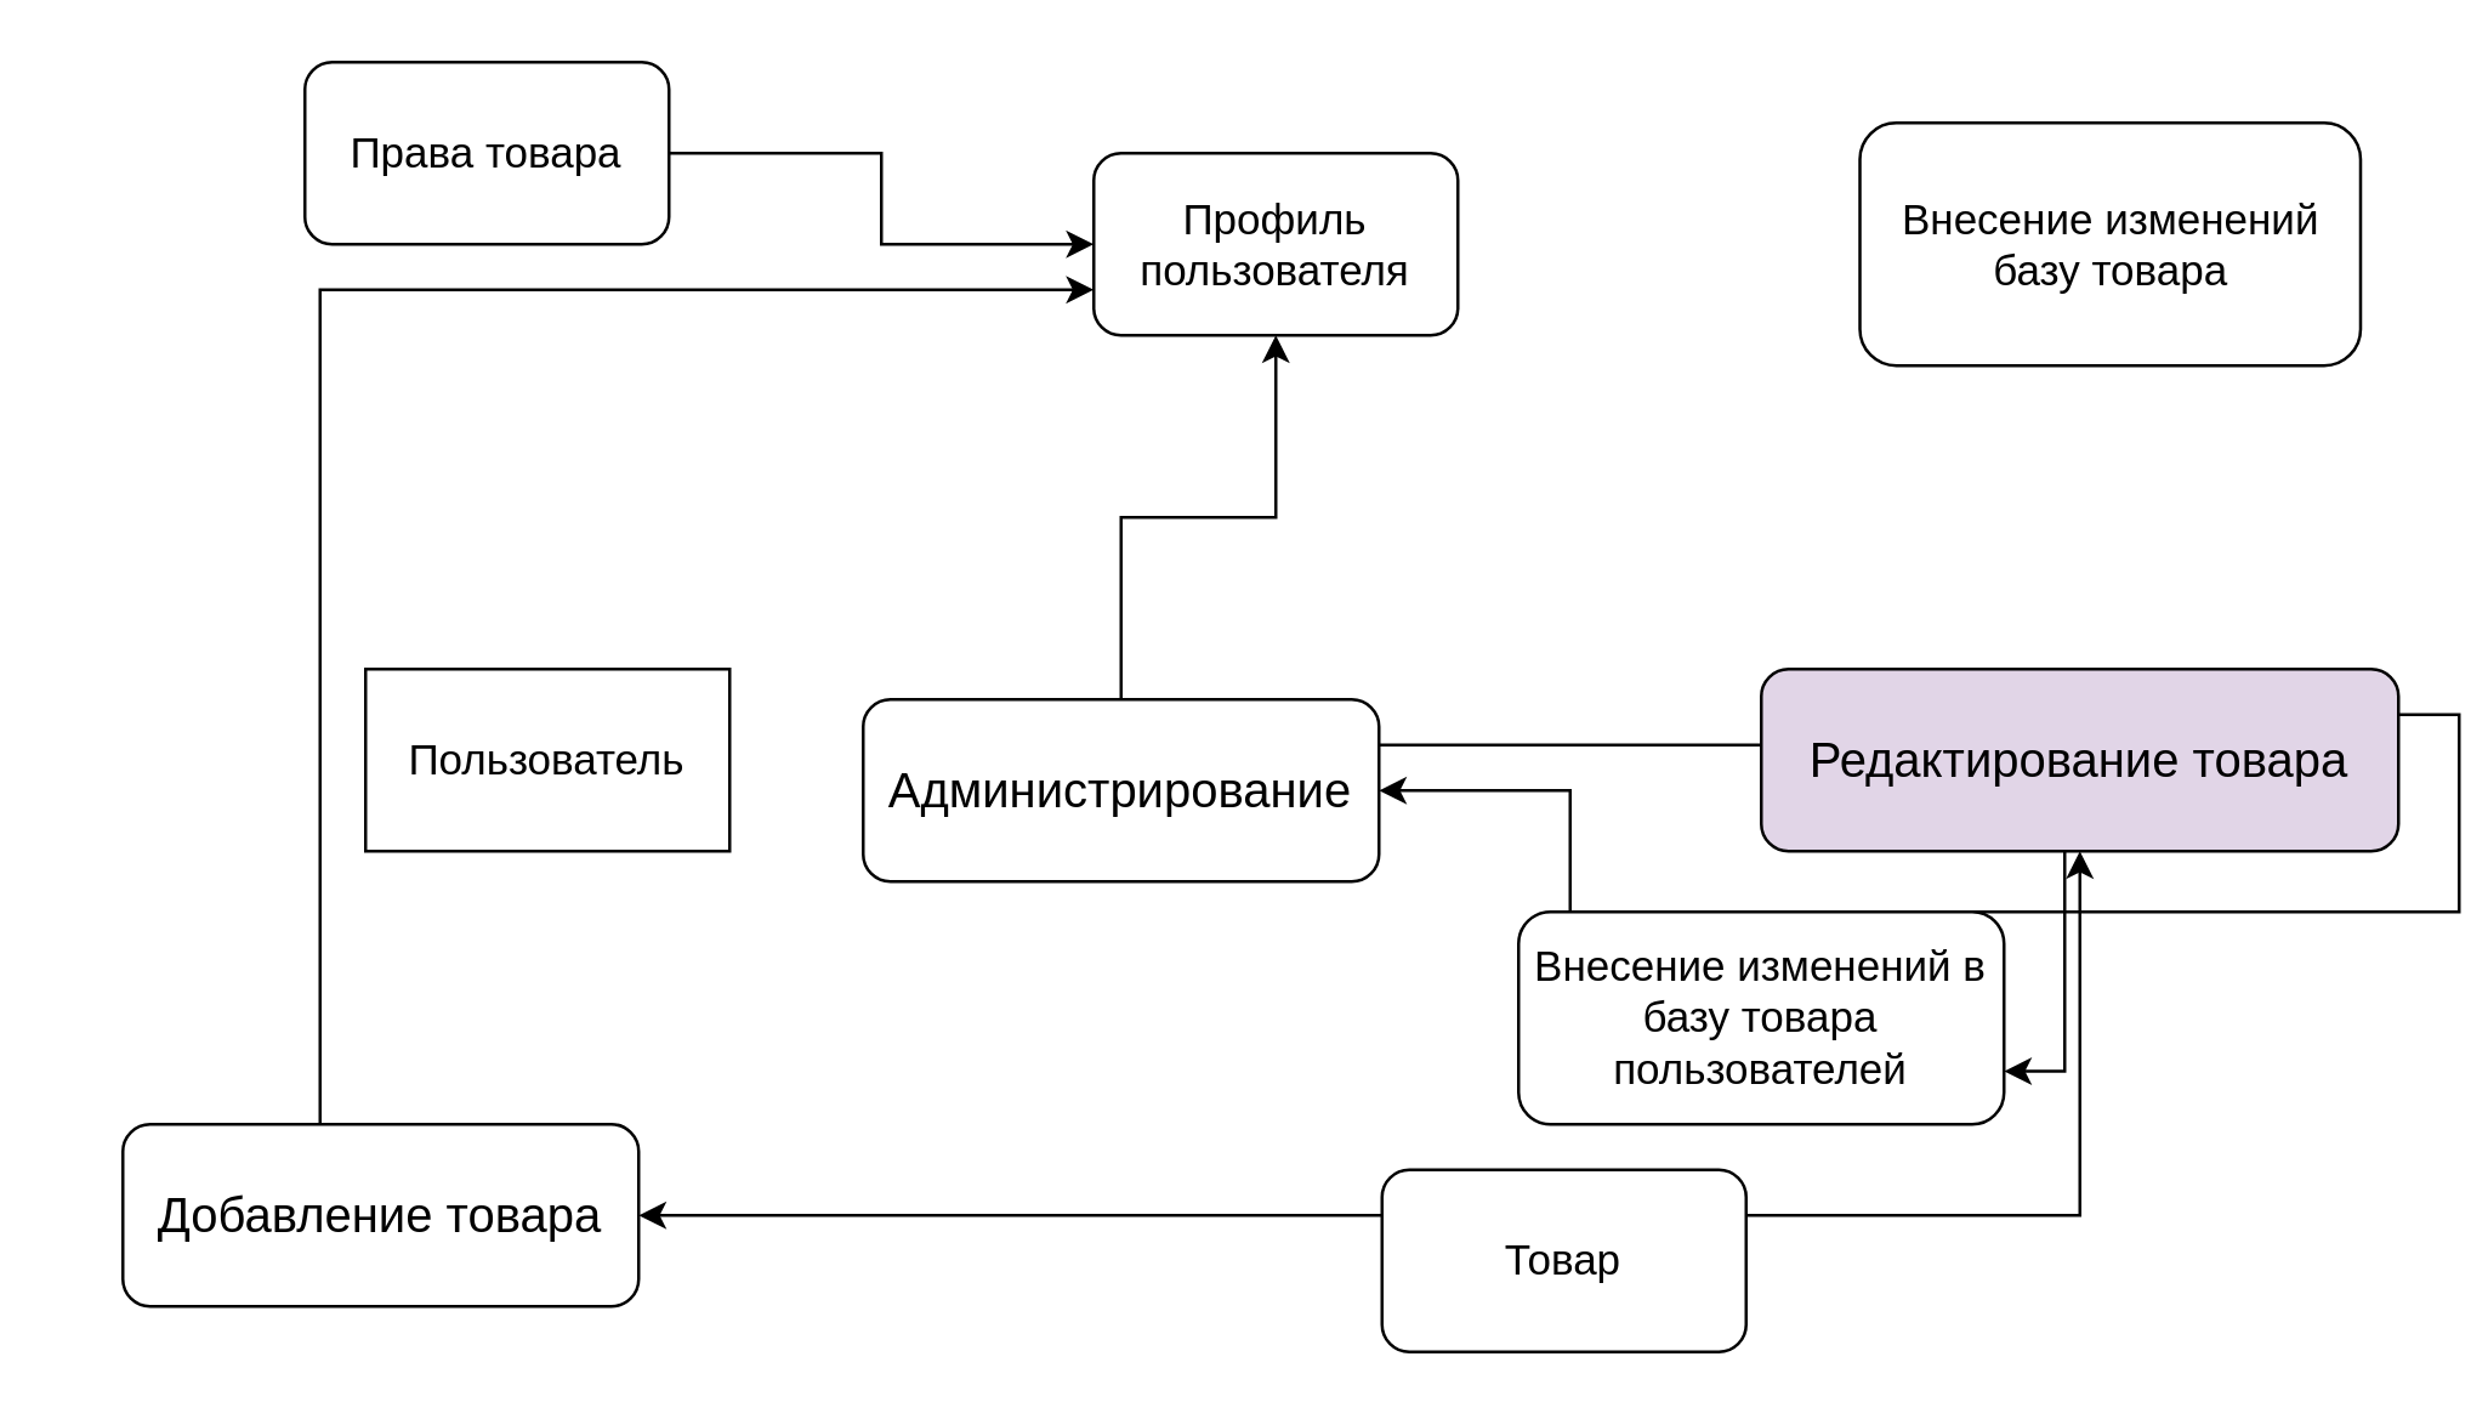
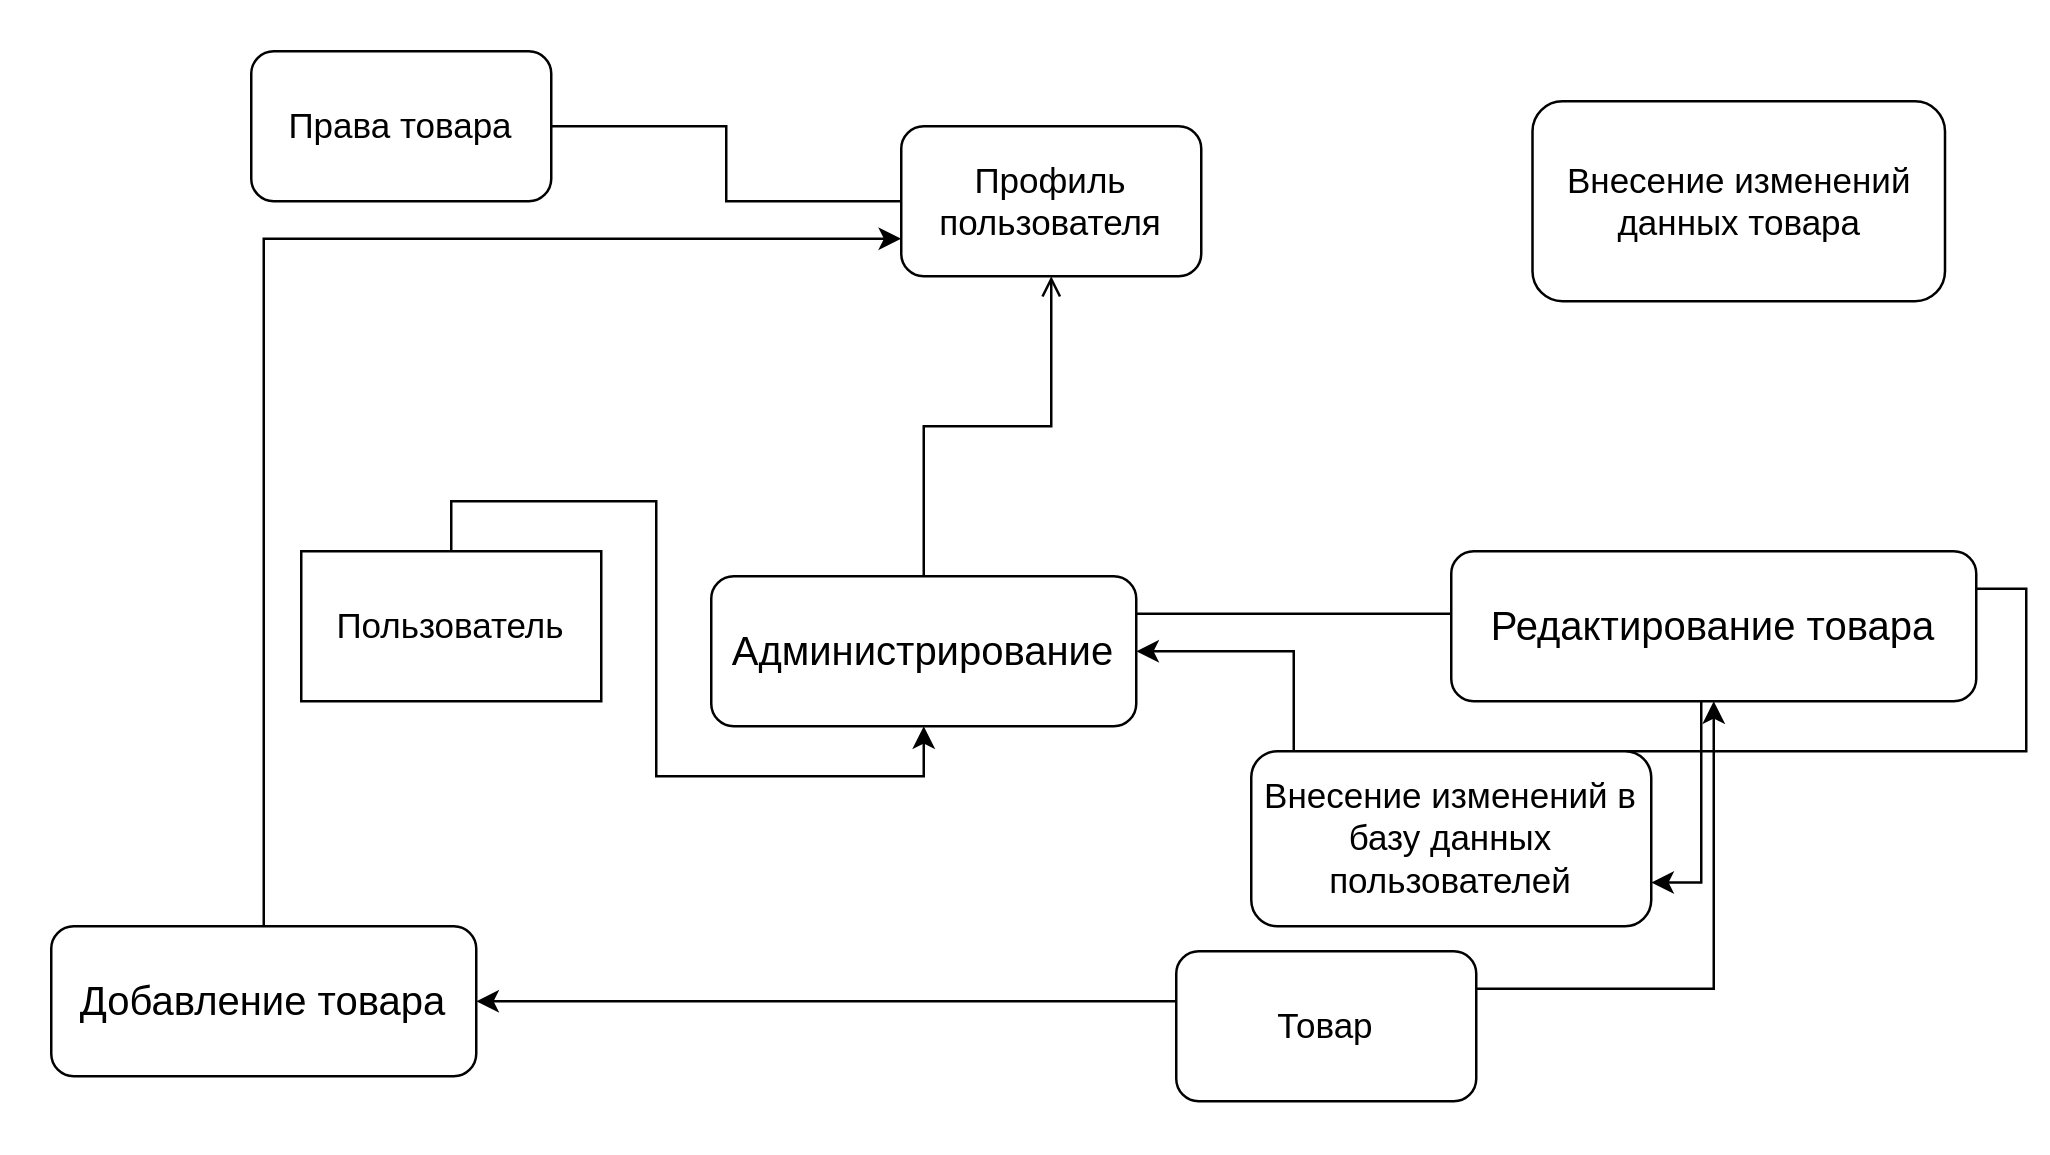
- <mxCell id="2" style="edgeStyle=orthogonalEdgeStyle;rounded=0;orthogonalLoop=1;jettySize=auto;html=1;exitX=1;exitY=0.5;exitDx=0;exitDy=0;entryX=0;entryY=0.5;entryDx=0;entryDy=0;" parent="1" source="3" target="4" edge="1"><mxGeometry relative="1" as="geometry" /></mxCell>
+ <mxCell id="2" style="edgeStyle=orthogonalEdgeStyle;rounded=0;orthogonalLoop=1;jettySize=auto;html=1;exitX=1;exitY=0.5;exitDx=0;exitDy=0;entryX=0;entryY=0.5;entryDx=0;entryDy=0;endArrow=none;" parent="1" source="3" target="4" edge="1"><mxGeometry relative="1" as="geometry" /></mxCell>
- <mxCell id="12" value="&lt;font style=&quot;font-size: 14px;&quot;&gt;Внесение изменений базу товара&lt;/font&gt;" style="rounded=1;whiteSpace=wrap;html=1;" parent="1" vertex="1"><mxGeometry x="612.5" y="40" width="165" height="80" as="geometry" /></mxCell>
+ <mxCell id="12" value="&lt;font style=&quot;font-size: 14px;&quot;&gt;Внесение изменений данных товара&lt;/font&gt;" style="rounded=1;whiteSpace=wrap;html=1;" parent="1" vertex="1"><mxGeometry x="612.5" y="40" width="165" height="80" as="geometry" /></mxCell>
- <mxCell id="8" style="edgeStyle=orthogonalEdgeStyle;rounded=0;orthogonalLoop=1;jettySize=auto;html=1;" edge="1" parent="1" source="9" target="4"><mxGeometry relative="1" as="geometry" /></mxCell>
+ <mxCell id="8" style="edgeStyle=orthogonalEdgeStyle;rounded=0;orthogonalLoop=1;jettySize=auto;html=1;endArrow=open;" edge="1" parent="1" source="9" target="4"><mxGeometry relative="1" as="geometry" /></mxCell>
- <mxCell id="11" value="&lt;font size=&quot;3&quot;&gt;Редактирование&amp;nbsp;товара&lt;/font&gt;" style="rounded=1;whiteSpace=wrap;html=1;fillColor=#e1d5e7;" parent="1" vertex="1"><mxGeometry x="580" y="220" width="210" height="60" as="geometry" /></mxCell>
+ <mxCell id="11" value="&lt;font size=&quot;3&quot;&gt;Редактирование&amp;nbsp;товара&lt;/font&gt;" style="rounded=1;whiteSpace=wrap;html=1;" parent="1" vertex="1"><mxGeometry x="580" y="220" width="210" height="60" as="geometry" /></mxCell>
+ <mxCell id="14" style="edgeStyle=orthogonalEdgeStyle;rounded=0;orthogonalLoop=1;jettySize=auto;html=1;exitX=0.5;exitY=0;exitDx=0;exitDy=0;entryX=0.5;entryY=1;entryDx=0;entryDy=0;" parent="1" source="15" target="9" edge="1"><mxGeometry relative="1" as="geometry" /></mxCell>
- <mxCell id="13" value="&lt;font style=&quot;font-size: 14px;&quot;&gt;Внесение изменений в базу товара пользователей&lt;/font&gt;" style="rounded=1;whiteSpace=wrap;html=1;" parent="1" vertex="1"><mxGeometry x="500" y="300" width="160" height="70" as="geometry" /></mxCell>
+ <mxCell id="13" value="&lt;font style=&quot;font-size: 14px;&quot;&gt;Внесение изменений в базу данных пользователей&lt;/font&gt;" style="rounded=1;whiteSpace=wrap;html=1;" parent="1" vertex="1"><mxGeometry x="500" y="300" width="160" height="70" as="geometry" /></mxCell>
- <mxCell id="6" value="&lt;font size=&quot;3&quot;&gt;Добавление товара&lt;/font&gt;" style="rounded=1;whiteSpace=wrap;html=1;" parent="1" vertex="1"><mxGeometry x="40" y="370" width="170" height="60" as="geometry" /></mxCell>
+ <mxCell id="6" value="&lt;font size=&quot;3&quot;&gt;Добавление товара&lt;/font&gt;" style="rounded=1;whiteSpace=wrap;html=1;" parent="1" vertex="1"><mxGeometry x="20" y="370" width="170" height="60" as="geometry" /></mxCell>
- <mxCell id="18" value="&lt;font style=&quot;font-size: 14px;&quot;&gt;Товар&lt;/font&gt;" style="rounded=1;whiteSpace=wrap;html=1;" parent="1" vertex="1"><mxGeometry x="455" y="385" width="120" height="60" as="geometry" /></mxCell>
+ <mxCell id="18" value="&lt;font style=&quot;font-size: 14px;&quot;&gt;Товар&lt;/font&gt;" style="rounded=1;whiteSpace=wrap;html=1;" parent="1" vertex="1"><mxGeometry x="470" y="380" width="120" height="60" as="geometry" /></mxCell>
